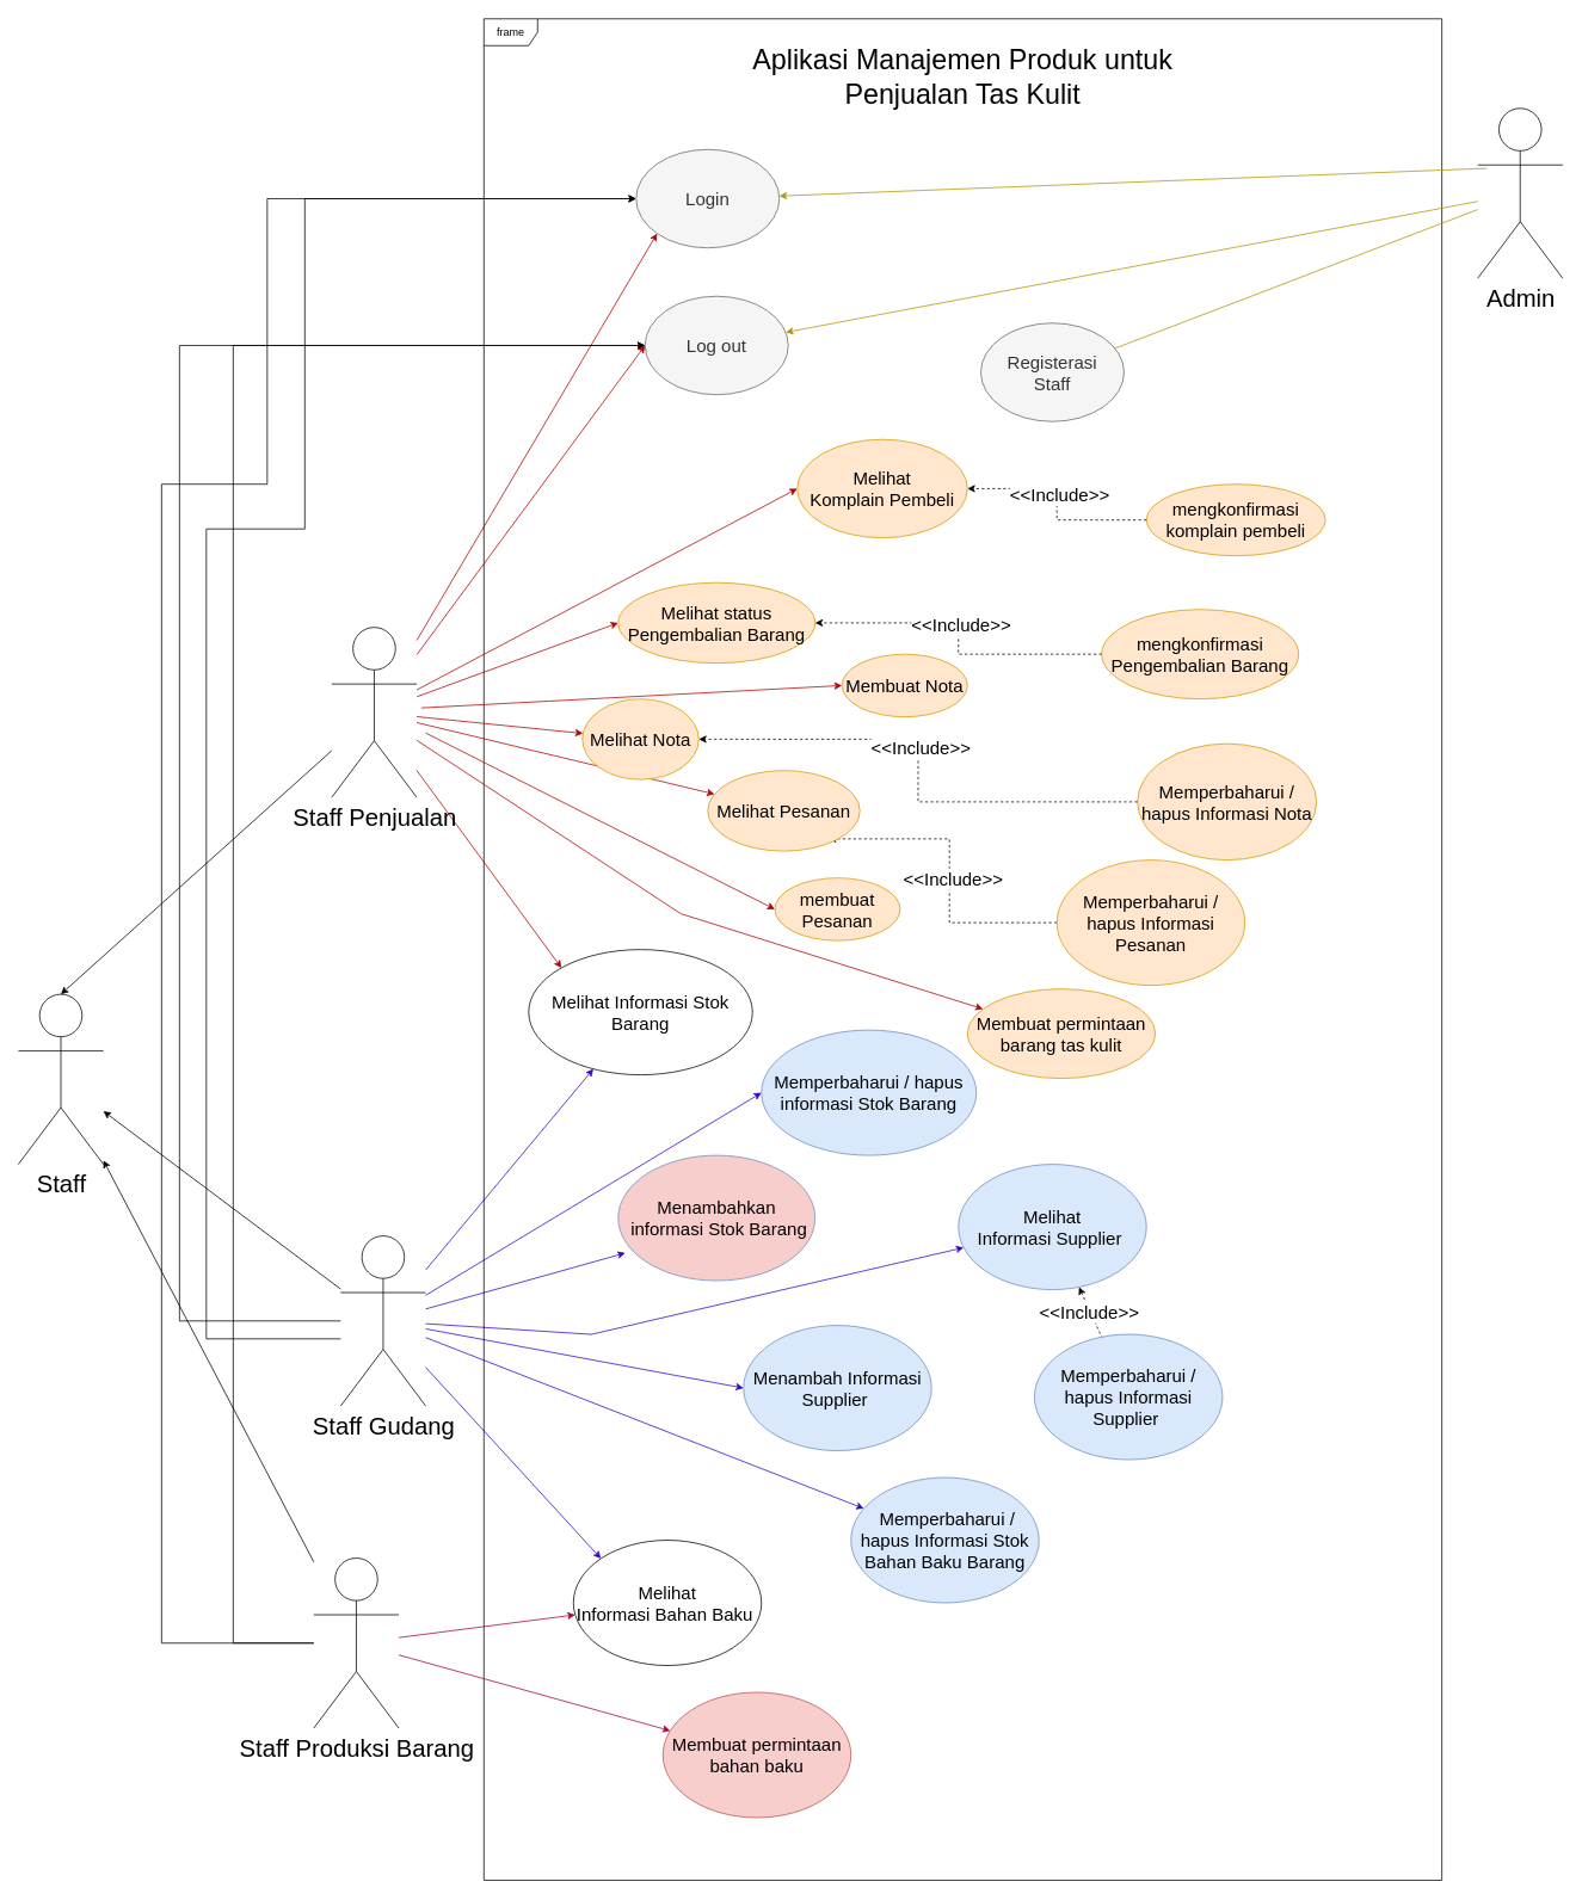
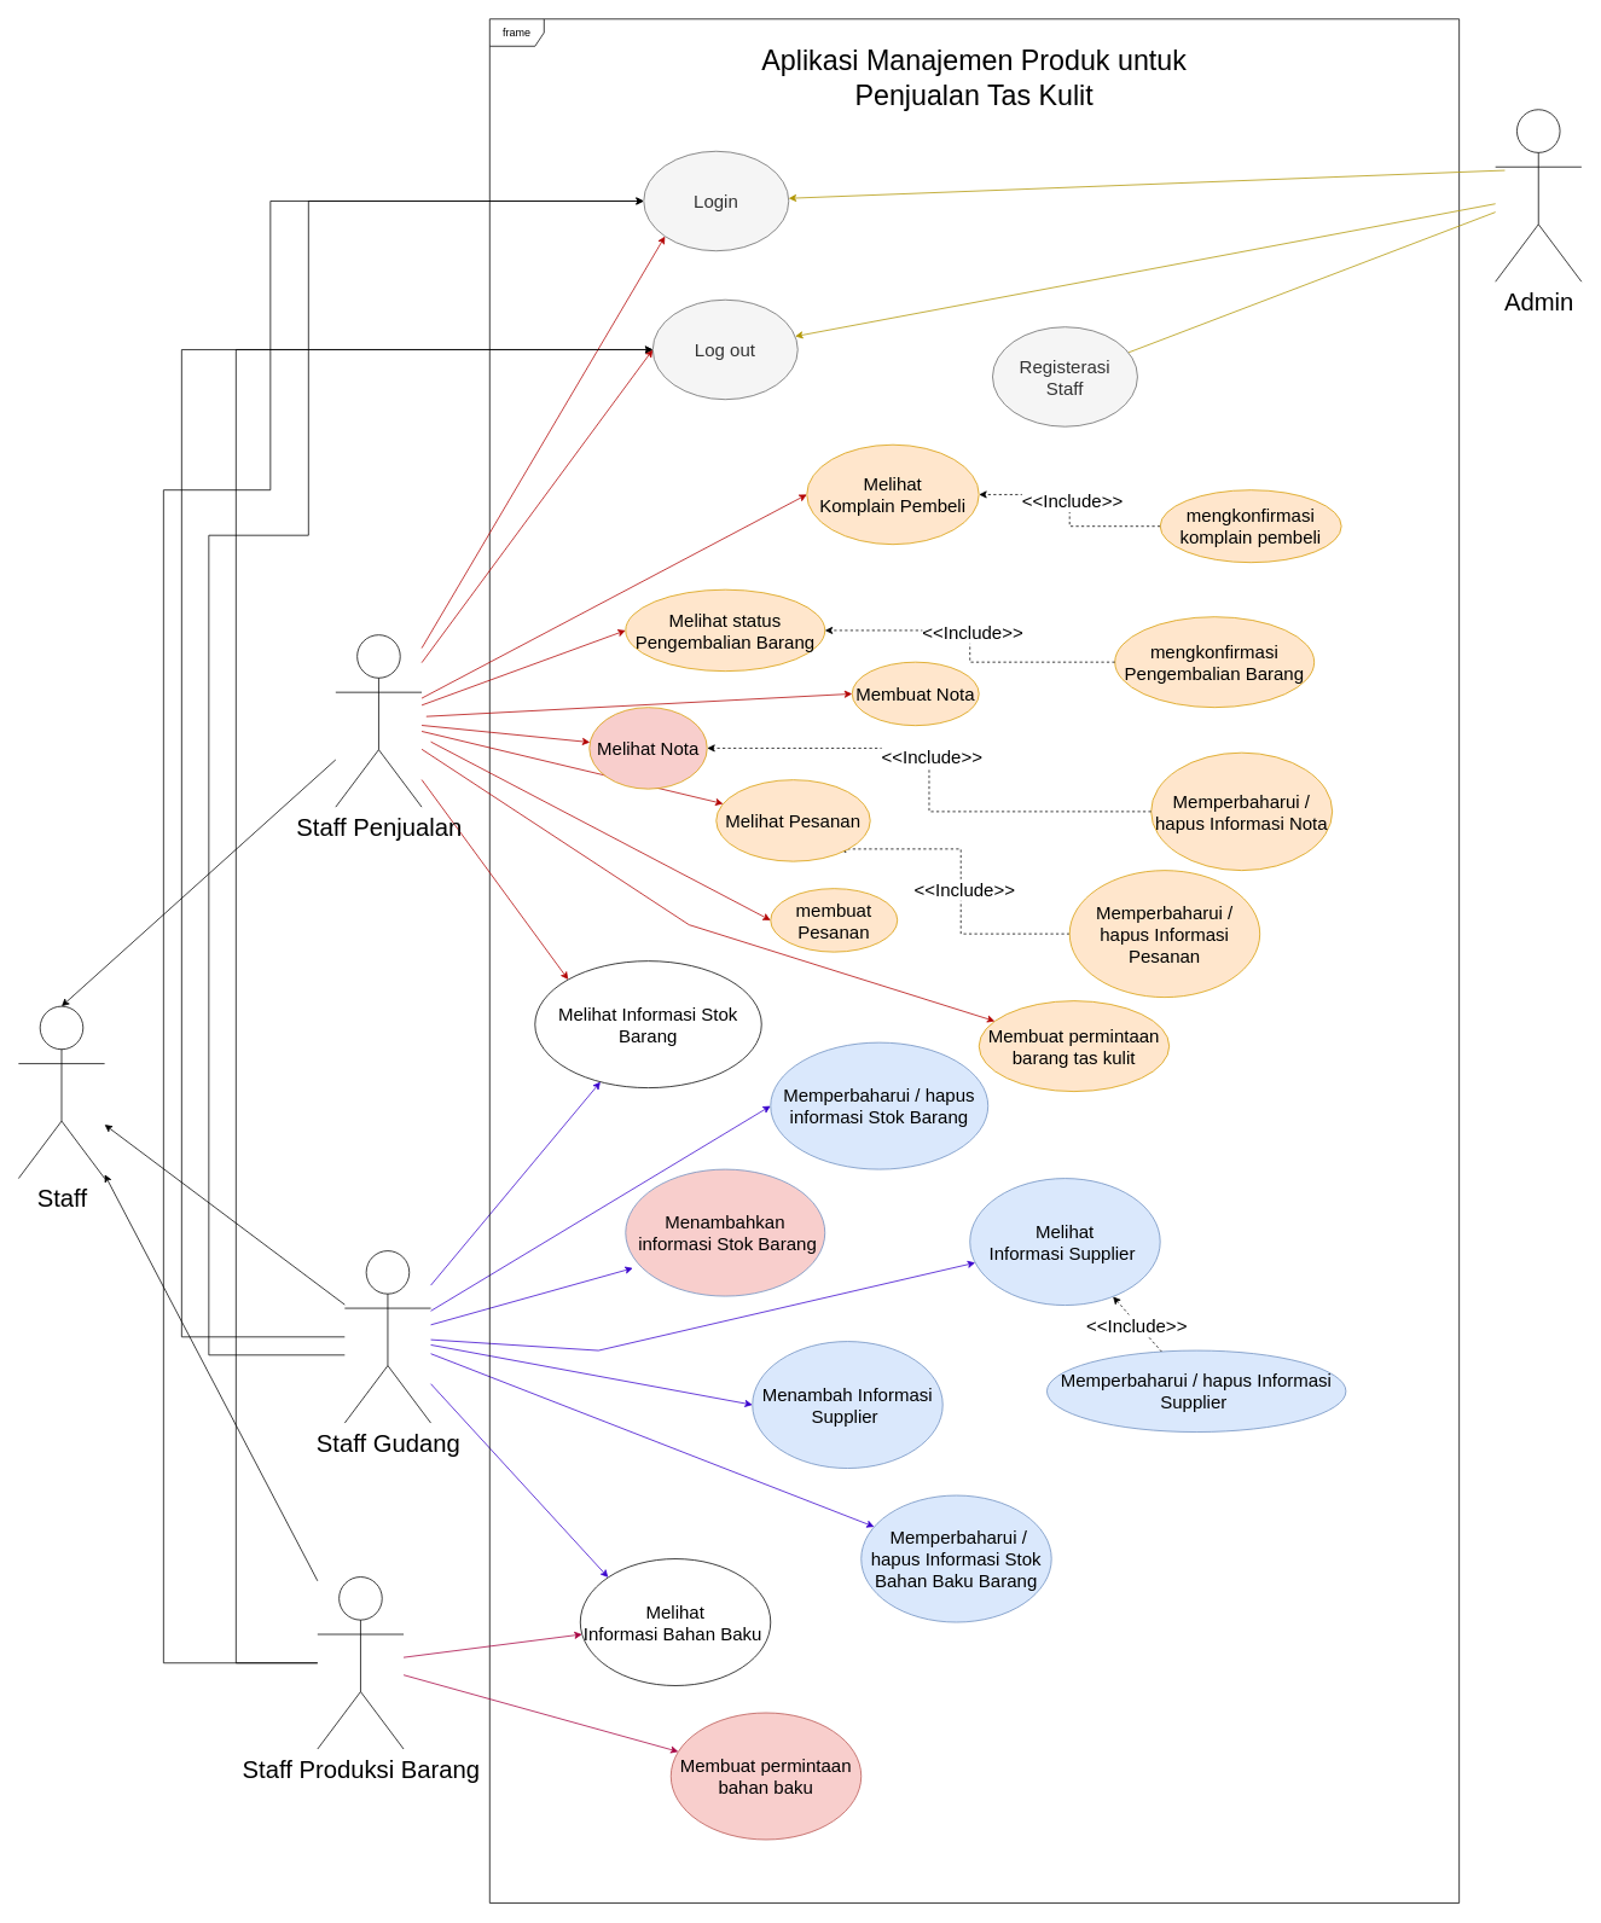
- <mxCell id="41" value="Melihat Nota" style="ellipse;whiteSpace=wrap;html=1;fontSize=20;fillColor=#ffe6cc;strokeColor=#d79b00;" parent="1" vertex="1"><mxGeometry x="650" width="130" height="90" as="geometry" y="780" /></mxCell>
+ <mxCell id="41" value="Melihat Nota" style="ellipse;whiteSpace=wrap;html=1;fontSize=20;fillColor=#f8cecc;strokeColor=#d79b00;" parent="1" vertex="1"><mxGeometry x="650" width="130" height="90" as="geometry" y="780" /></mxCell>
- <mxCell id="68" value="membuat Pesanan" style="ellipse;whiteSpace=wrap;html=1;fontSize=20;fillColor=#ffe6cc;strokeColor=#d79b00;" vertex="1" parent="1"><mxGeometry x="865" y="980" width="140" height="70" as="geometry" /></mxCell>
+ <mxCell id="68" value="membuat Pesanan" style="ellipse;whiteSpace=wrap;html=1;fontSize=20;fillColor=#ffe6cc;strokeColor=#d79b00;" vertex="1" parent="1"><mxGeometry x="850" y="980" width="140" height="70" as="geometry" /></mxCell>
- <mxCell id="32" value="Memperbaharui / hapus Informasi Supplier&amp;nbsp;" style="ellipse;whiteSpace=wrap;html=1;fontSize=20;fillColor=#dae8fc;strokeColor=#6c8ebf;" parent="1" vertex="1"><mxGeometry x="1155" y="1490" width="210" height="140" as="geometry" /></mxCell>
+ <mxCell id="32" value="Memperbaharui / hapus Informasi Supplier&amp;nbsp;" style="ellipse;whiteSpace=wrap;html=1;fontSize=20;fillColor=#dae8fc;strokeColor=#6c8ebf;" parent="1" vertex="1"><mxGeometry x="1155" y="1490" width="330" height="90" as="geometry" /></mxCell>
